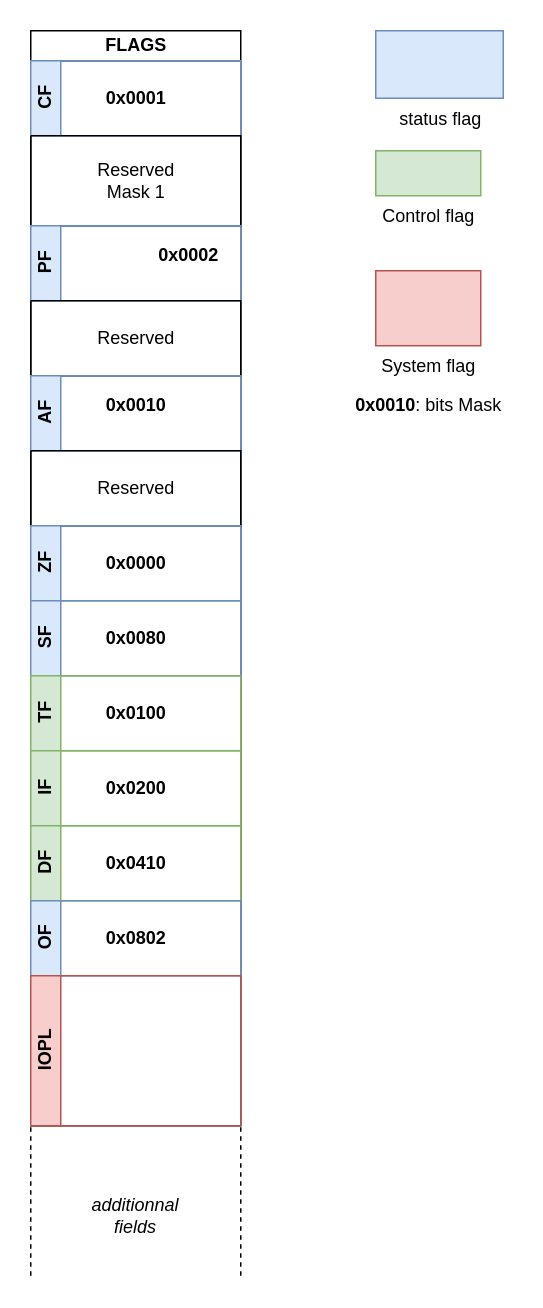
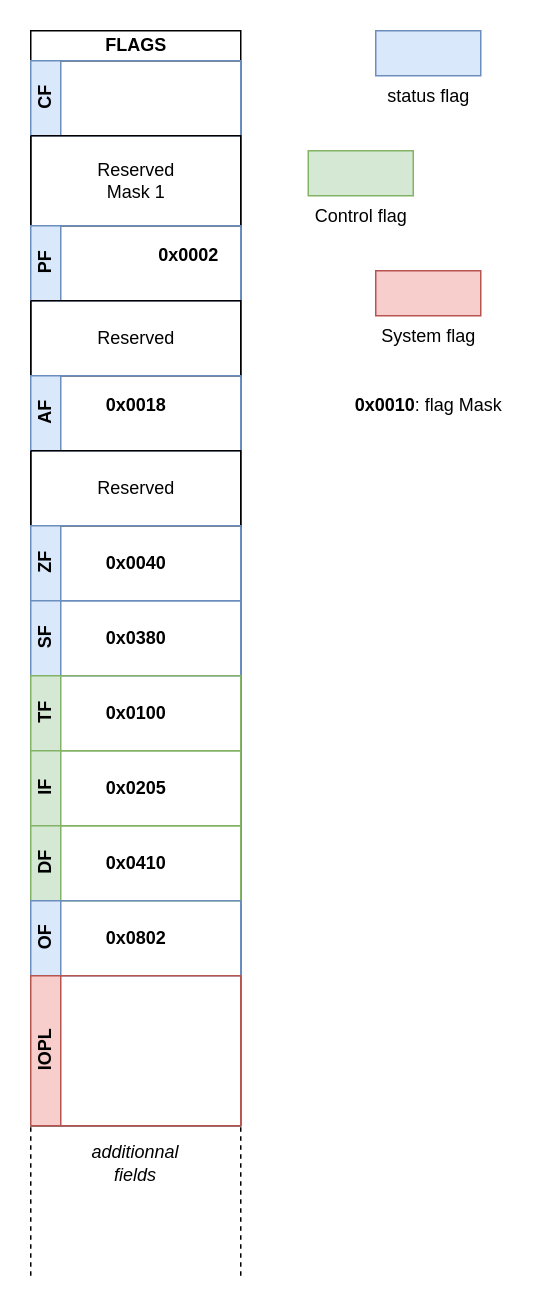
- <mxCell id="27" value="status flag" style="verticalLabelPosition=bottom;verticalAlign=top;html=1;shape=mxgraph.basic.rect;fillColor2=none;strokeWidth=1;size=20;indent=5;fillColor=#dae8fc;strokeColor=#6c8ebf;" vertex="1" parent="1"><mxGeometry x="250" y="20" width="85" height="45" as="geometry" /></mxCell>
+ <mxCell id="27" value="status flag" style="verticalLabelPosition=bottom;verticalAlign=top;html=1;shape=mxgraph.basic.rect;fillColor2=none;strokeWidth=1;size=20;indent=5;fillColor=#dae8fc;strokeColor=#6c8ebf;" vertex="1" parent="1"><mxGeometry x="250" y="20" width="70" height="30" as="geometry" /></mxCell>
- <mxCell id="4" value="0x0001" style="text;html=1;align=center;verticalAlign=middle;resizable=0;points=[];autosize=1;fontStyle=1" vertex="1" parent="3"><mxGeometry x="40" y="15" width="60" height="20" as="geometry" /></mxCell>
- <mxCell id="28" value="Control flag" style="verticalLabelPosition=bottom;verticalAlign=top;html=1;shape=mxgraph.basic.rect;fillColor2=none;strokeWidth=1;size=20;indent=5;fillColor=#d5e8d4;strokeColor=#82b366;" vertex="1" parent="1"><mxGeometry x="250" y="100" width="70" height="30" as="geometry" /></mxCell>
+ <mxCell id="28" value="Control flag" style="verticalLabelPosition=bottom;verticalAlign=top;html=1;shape=mxgraph.basic.rect;fillColor2=none;strokeWidth=1;size=20;indent=5;fillColor=#d5e8d4;strokeColor=#82b366;" vertex="1" parent="1"><mxGeometry x="205" y="100" width="70" height="30" as="geometry" /></mxCell>
- <mxCell id="29" value="System flag" style="verticalLabelPosition=bottom;verticalAlign=top;html=1;shape=mxgraph.basic.rect;fillColor2=none;strokeWidth=1;size=20;indent=5;fillColor=#f8cecc;strokeColor=#b85450;" vertex="1" parent="1"><mxGeometry x="250" y="180" width="70" height="50" as="geometry" /></mxCell>
+ <mxCell id="29" value="System flag" style="verticalLabelPosition=bottom;verticalAlign=top;html=1;shape=mxgraph.basic.rect;fillColor2=none;strokeWidth=1;size=20;indent=5;fillColor=#f8cecc;strokeColor=#b85450;" vertex="1" parent="1"><mxGeometry x="250" y="180" width="70" height="30" as="geometry" /></mxCell>
- <mxCell id="30" value="0x0010" style="text;html=1;align=center;verticalAlign=middle;resizable=0;points=[];autosize=1;fontStyle=1" vertex="1" parent="1"><mxGeometry x="60" y="260" width="60" height="20" as="geometry" /></mxCell>
+ <mxCell id="30" value="0x0018" style="text;html=1;align=center;verticalAlign=middle;resizable=0;points=[];autosize=1;fontStyle=1" vertex="1" parent="1"><mxGeometry x="60" y="260" width="60" height="20" as="geometry" /></mxCell>
- <mxCell id="31" value="&lt;b&gt;0x0010&lt;/b&gt;: bits Mask" style="text;html=1;align=center;verticalAlign=middle;resizable=0;points=[];autosize=1;" vertex="1" parent="1"><mxGeometry x="230" y="260" width="110" height="20" as="geometry" /></mxCell>
+ <mxCell id="31" value="&lt;b&gt;0x0010&lt;/b&gt;: flag Mask" style="text;html=1;align=center;verticalAlign=middle;resizable=0;points=[];autosize=1;" vertex="1" parent="1"><mxGeometry x="230" y="260" width="110" height="20" as="geometry" /></mxCell>
- <mxCell id="15" value="0x0000" style="text;html=1;align=center;verticalAlign=middle;resizable=0;points=[];autosize=1;fontStyle=1" vertex="1" parent="14"><mxGeometry x="40" y="15" width="60" height="20" as="geometry" /></mxCell>
+ <mxCell id="15" value="0x0040" style="text;html=1;align=center;verticalAlign=middle;resizable=0;points=[];autosize=1;fontStyle=1" vertex="1" parent="14"><mxGeometry x="40" y="15" width="60" height="20" as="geometry" /></mxCell>
- <mxCell id="17" value="0x0080" style="text;html=1;align=center;verticalAlign=middle;resizable=0;points=[];autosize=1;fontStyle=1" vertex="1" parent="16"><mxGeometry x="40" y="15" width="60" height="20" as="geometry" /></mxCell>
+ <mxCell id="17" value="0x0380" style="text;html=1;align=center;verticalAlign=middle;resizable=0;points=[];autosize=1;fontStyle=1" vertex="1" parent="16"><mxGeometry x="40" y="15" width="60" height="20" as="geometry" /></mxCell>
- <mxCell id="21" value="&lt;div&gt;0x0200&lt;/div&gt;" style="text;html=1;align=center;verticalAlign=middle;resizable=0;points=[];autosize=1;fontStyle=1" vertex="1" parent="20"><mxGeometry x="40" y="15" width="60" height="20" as="geometry" /></mxCell>
+ <mxCell id="21" value="&lt;div&gt;0x0205&lt;/div&gt;" style="text;html=1;align=center;verticalAlign=middle;resizable=0;points=[];autosize=1;fontStyle=1" vertex="1" parent="20"><mxGeometry x="40" y="15" width="60" height="20" as="geometry" /></mxCell>
- <mxCell id="34" value="&lt;i&gt;additionnal fields&lt;/i&gt;" style="text;html=1;strokeColor=none;fillColor=none;align=center;verticalAlign=middle;whiteSpace=wrap;rounded=0;" vertex="1" parent="1"><mxGeometry x="70" y="800" width="40" height="20" as="geometry" /></mxCell>
+ <mxCell id="34" value="&lt;i&gt;additionnal fields&lt;/i&gt;" style="text;html=1;strokeColor=none;fillColor=none;align=center;verticalAlign=middle;whiteSpace=wrap;rounded=0;" vertex="1" parent="1"><mxGeometry x="70" y="765" width="40" height="20" as="geometry" /></mxCell>
